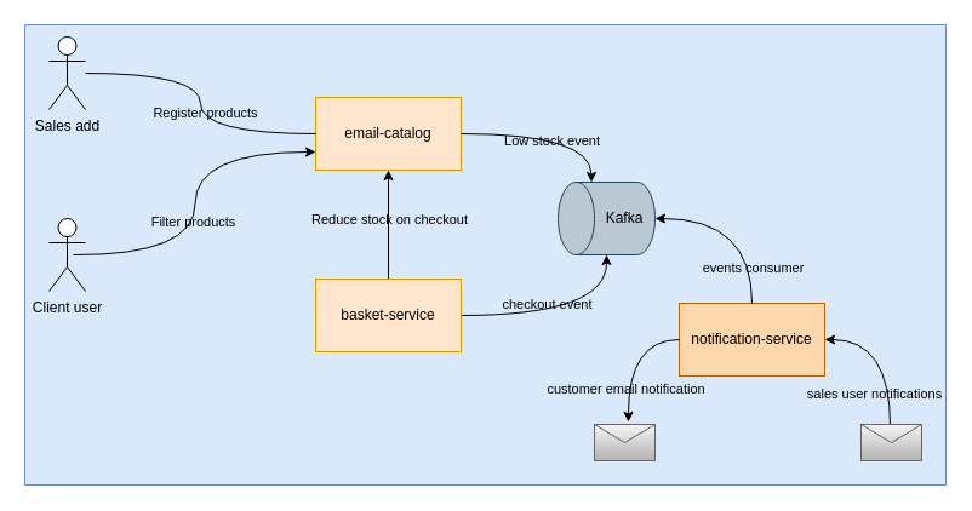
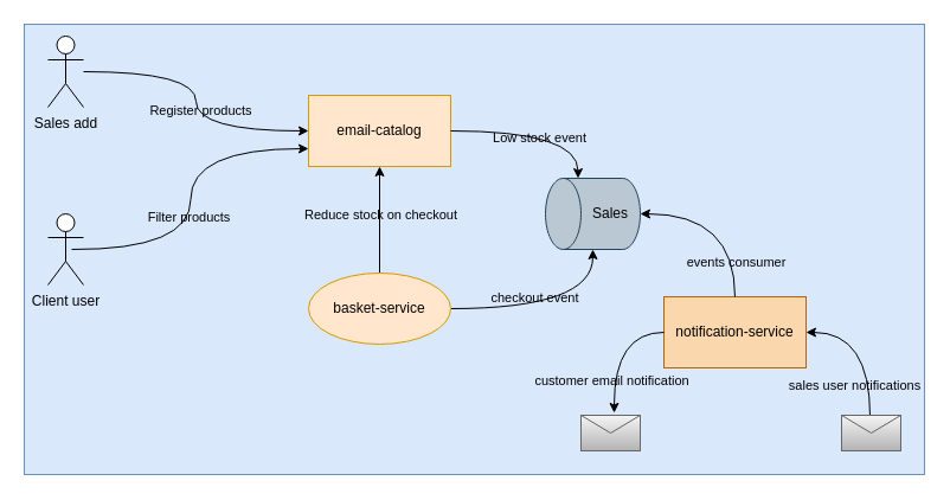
- <mxCell id="25" style="edgeStyle=orthogonalEdgeStyle;rounded=0;orthogonalLoop=1;jettySize=auto;html=1;curved=1;entryX=0;entryY=0.5;entryDx=0;entryDy=0;endArrow=none;" edge="1" parent="1" source="3" target="4"><mxGeometry relative="1" as="geometry" /></mxCell>
+ <mxCell id="25" style="edgeStyle=orthogonalEdgeStyle;rounded=0;orthogonalLoop=1;jettySize=auto;html=1;curved=1;entryX=0;entryY=0.5;entryDx=0;entryDy=0;" edge="1" parent="1" source="3" target="4"><mxGeometry relative="1" as="geometry" /></mxCell>
- <mxCell id="27" value="Kafka" style="text;html=1;strokeColor=none;fillColor=none;align=center;verticalAlign=middle;whiteSpace=wrap;rounded=0;" vertex="1" parent="1"><mxGeometry x="485" y="165" width="60" height="30" as="geometry" /></mxCell>
+ <mxCell id="27" value="Sales" style="text;html=1;strokeColor=none;fillColor=none;align=center;verticalAlign=middle;whiteSpace=wrap;rounded=0;" vertex="1" parent="1"><mxGeometry x="485" y="165" width="60" height="30" as="geometry" /></mxCell>
- <mxCell id="12" value="basket-service" style="rounded=0;whiteSpace=wrap;html=1;fillColor=#ffe6cc;strokeColor=#d79b00;" vertex="1" parent="1"><mxGeometry x="260" y="230" width="120" height="60" as="geometry" /></mxCell>
+ <mxCell id="12" value="basket-service" style="ellipse;whiteSpace=wrap;html=1;fillColor=#ffe6cc;strokeColor=#d79b00;" vertex="1" parent="1"><mxGeometry x="260" y="230" width="120" height="60" as="geometry" /></mxCell>
